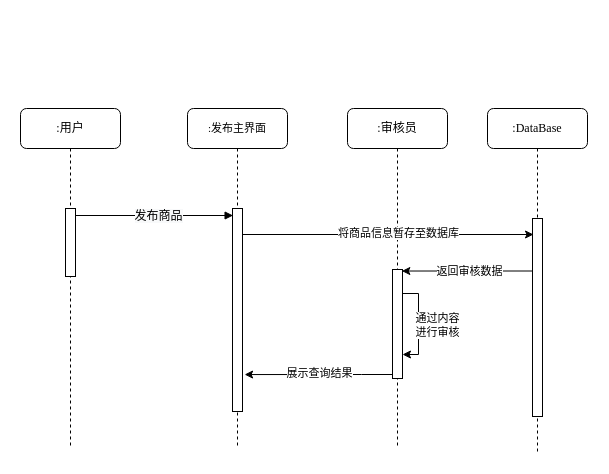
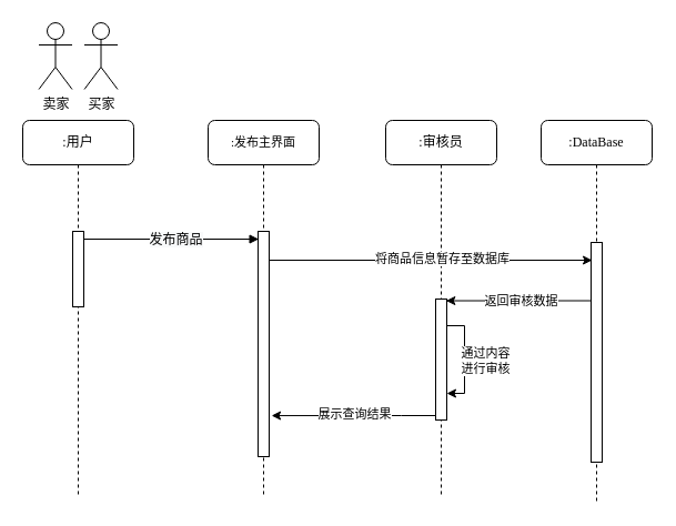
+ <mxCell id="14" value="卖家" style="shape=umlActor;verticalLabelPosition=bottom;verticalAlign=top;html=1;outlineConnect=0;" vertex="1" parent="1"><mxGeometry x="34.5" y="20" width="30" height="60" as="geometry" /></mxCell>
+ <mxCell id="15" value="买家" style="shape=umlActor;verticalLabelPosition=bottom;verticalAlign=top;html=1;outlineConnect=0;" vertex="1" parent="1"><mxGeometry x="75.5" y="20" width="30" height="60" as="geometry" /></mxCell>
